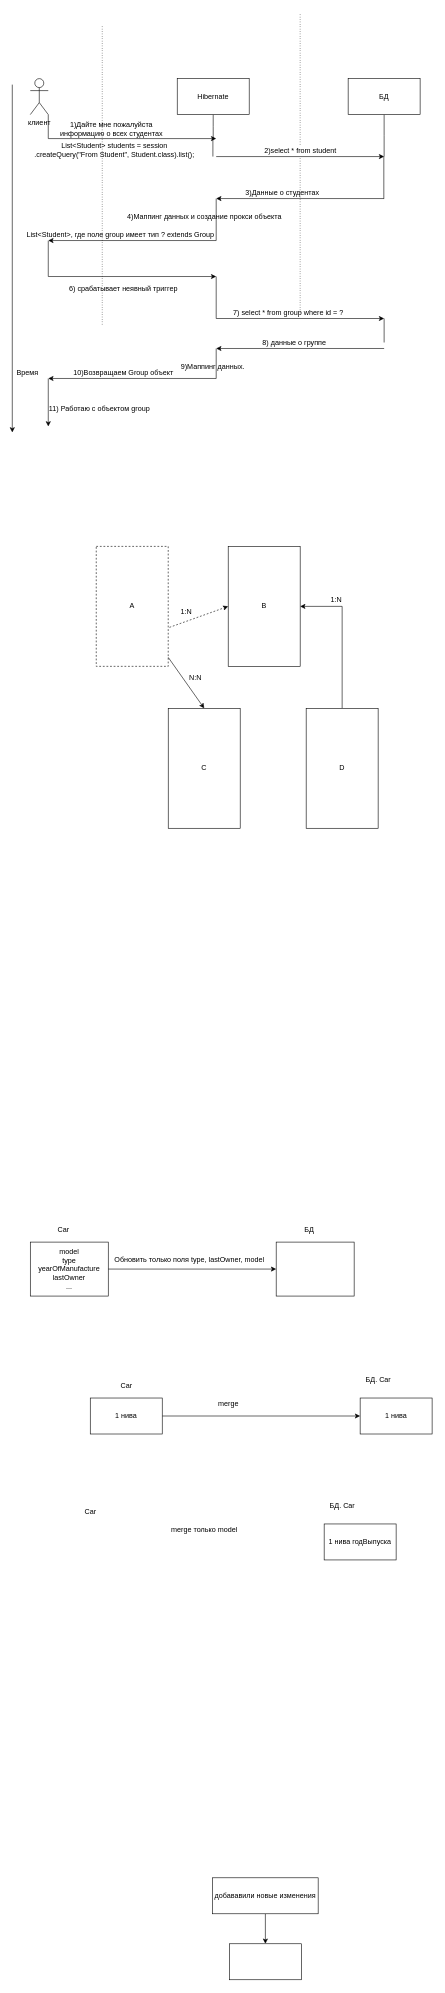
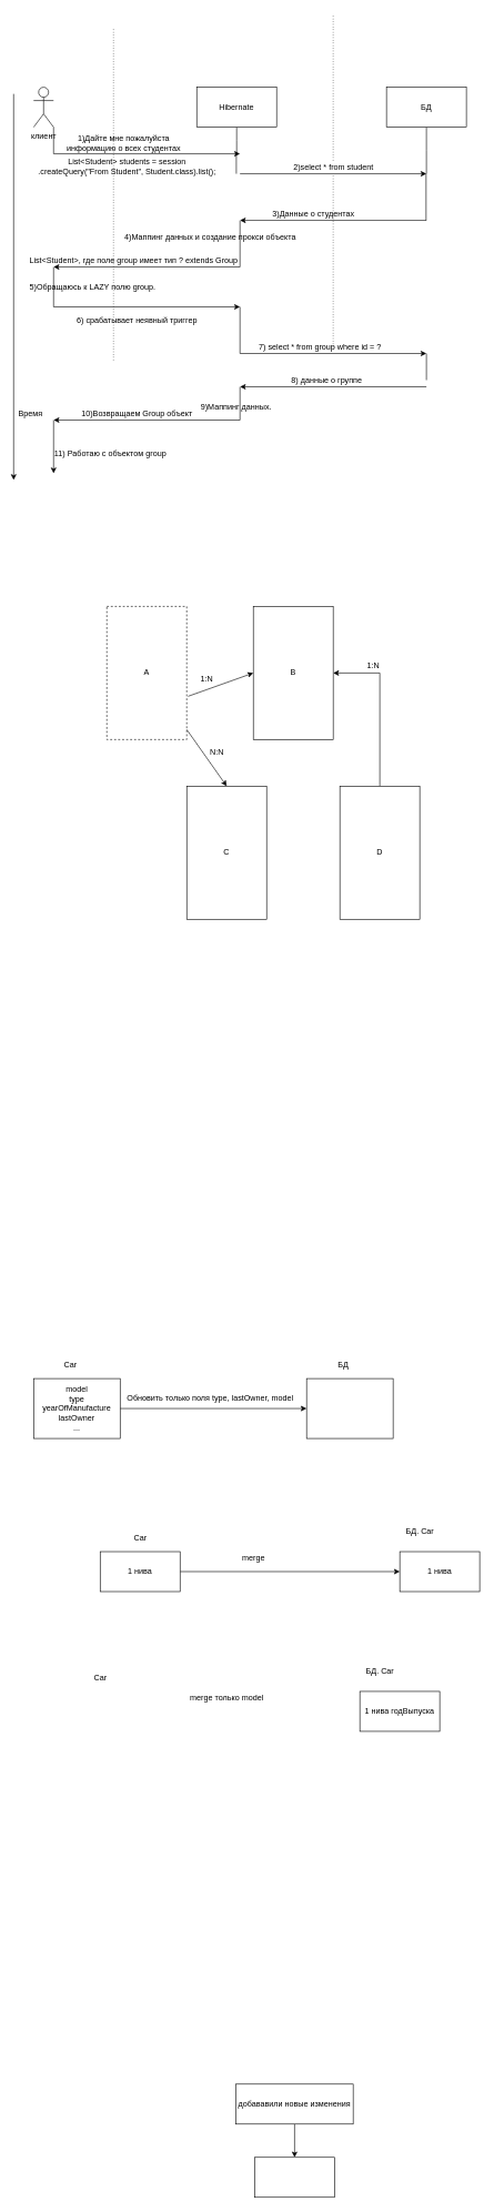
- <mxCell id="32" value="4)Маппинг данных и создание прокси объекта" style="text;html=1;align=center;verticalAlign=middle;resizable=0;points=[];autosize=1;strokeColor=none;" parent="1" vertex="1"><mxGeometry x="200" y="350" width="280" height="20" as="geometry" /></mxCell>
+ <mxCell id="32" value="4)Маппинг данных и создание прокси объекта" style="text;html=1;align=center;verticalAlign=middle;resizable=0;points=[];autosize=1;strokeColor=none;" parent="1" vertex="1"><mxGeometry x="175" y="345" width="280" height="20" as="geometry" /></mxCell>
+ <mxCell id="37" value="5)Обращаюсь к LAZY полю group.&amp;nbsp;" style="text;html=1;align=center;verticalAlign=middle;resizable=0;points=[];autosize=1;strokeColor=none;" parent="1" vertex="1"><mxGeometry x="35" y="420" width="210" height="20" as="geometry" /></mxCell>
- <mxCell id="8" value="" style="endArrow=classic;html=1;entryX=0;entryY=0.5;entryDx=0;entryDy=0;exitX=1.017;exitY=0.675;exitDx=0;exitDy=0;exitPerimeter=0;dashed=1;" parent="1" source="2" target="3" edge="1"><mxGeometry width="50" height="50" relative="1" as="geometry"><mxPoint x="290" y="1105" as="sourcePoint" /><mxPoint x="350" y="1190" as="targetPoint" /></mxGeometry></mxCell>
+ <mxCell id="8" value="" style="endArrow=classic;html=1;entryX=0;entryY=0.5;entryDx=0;entryDy=0;exitX=1.017;exitY=0.675;exitDx=0;exitDy=0;exitPerimeter=0;" parent="1" source="2" target="3" edge="1"><mxGeometry width="50" height="50" relative="1" as="geometry"><mxPoint x="290" y="1105" as="sourcePoint" /><mxPoint x="350" y="1190" as="targetPoint" /></mxGeometry></mxCell>
